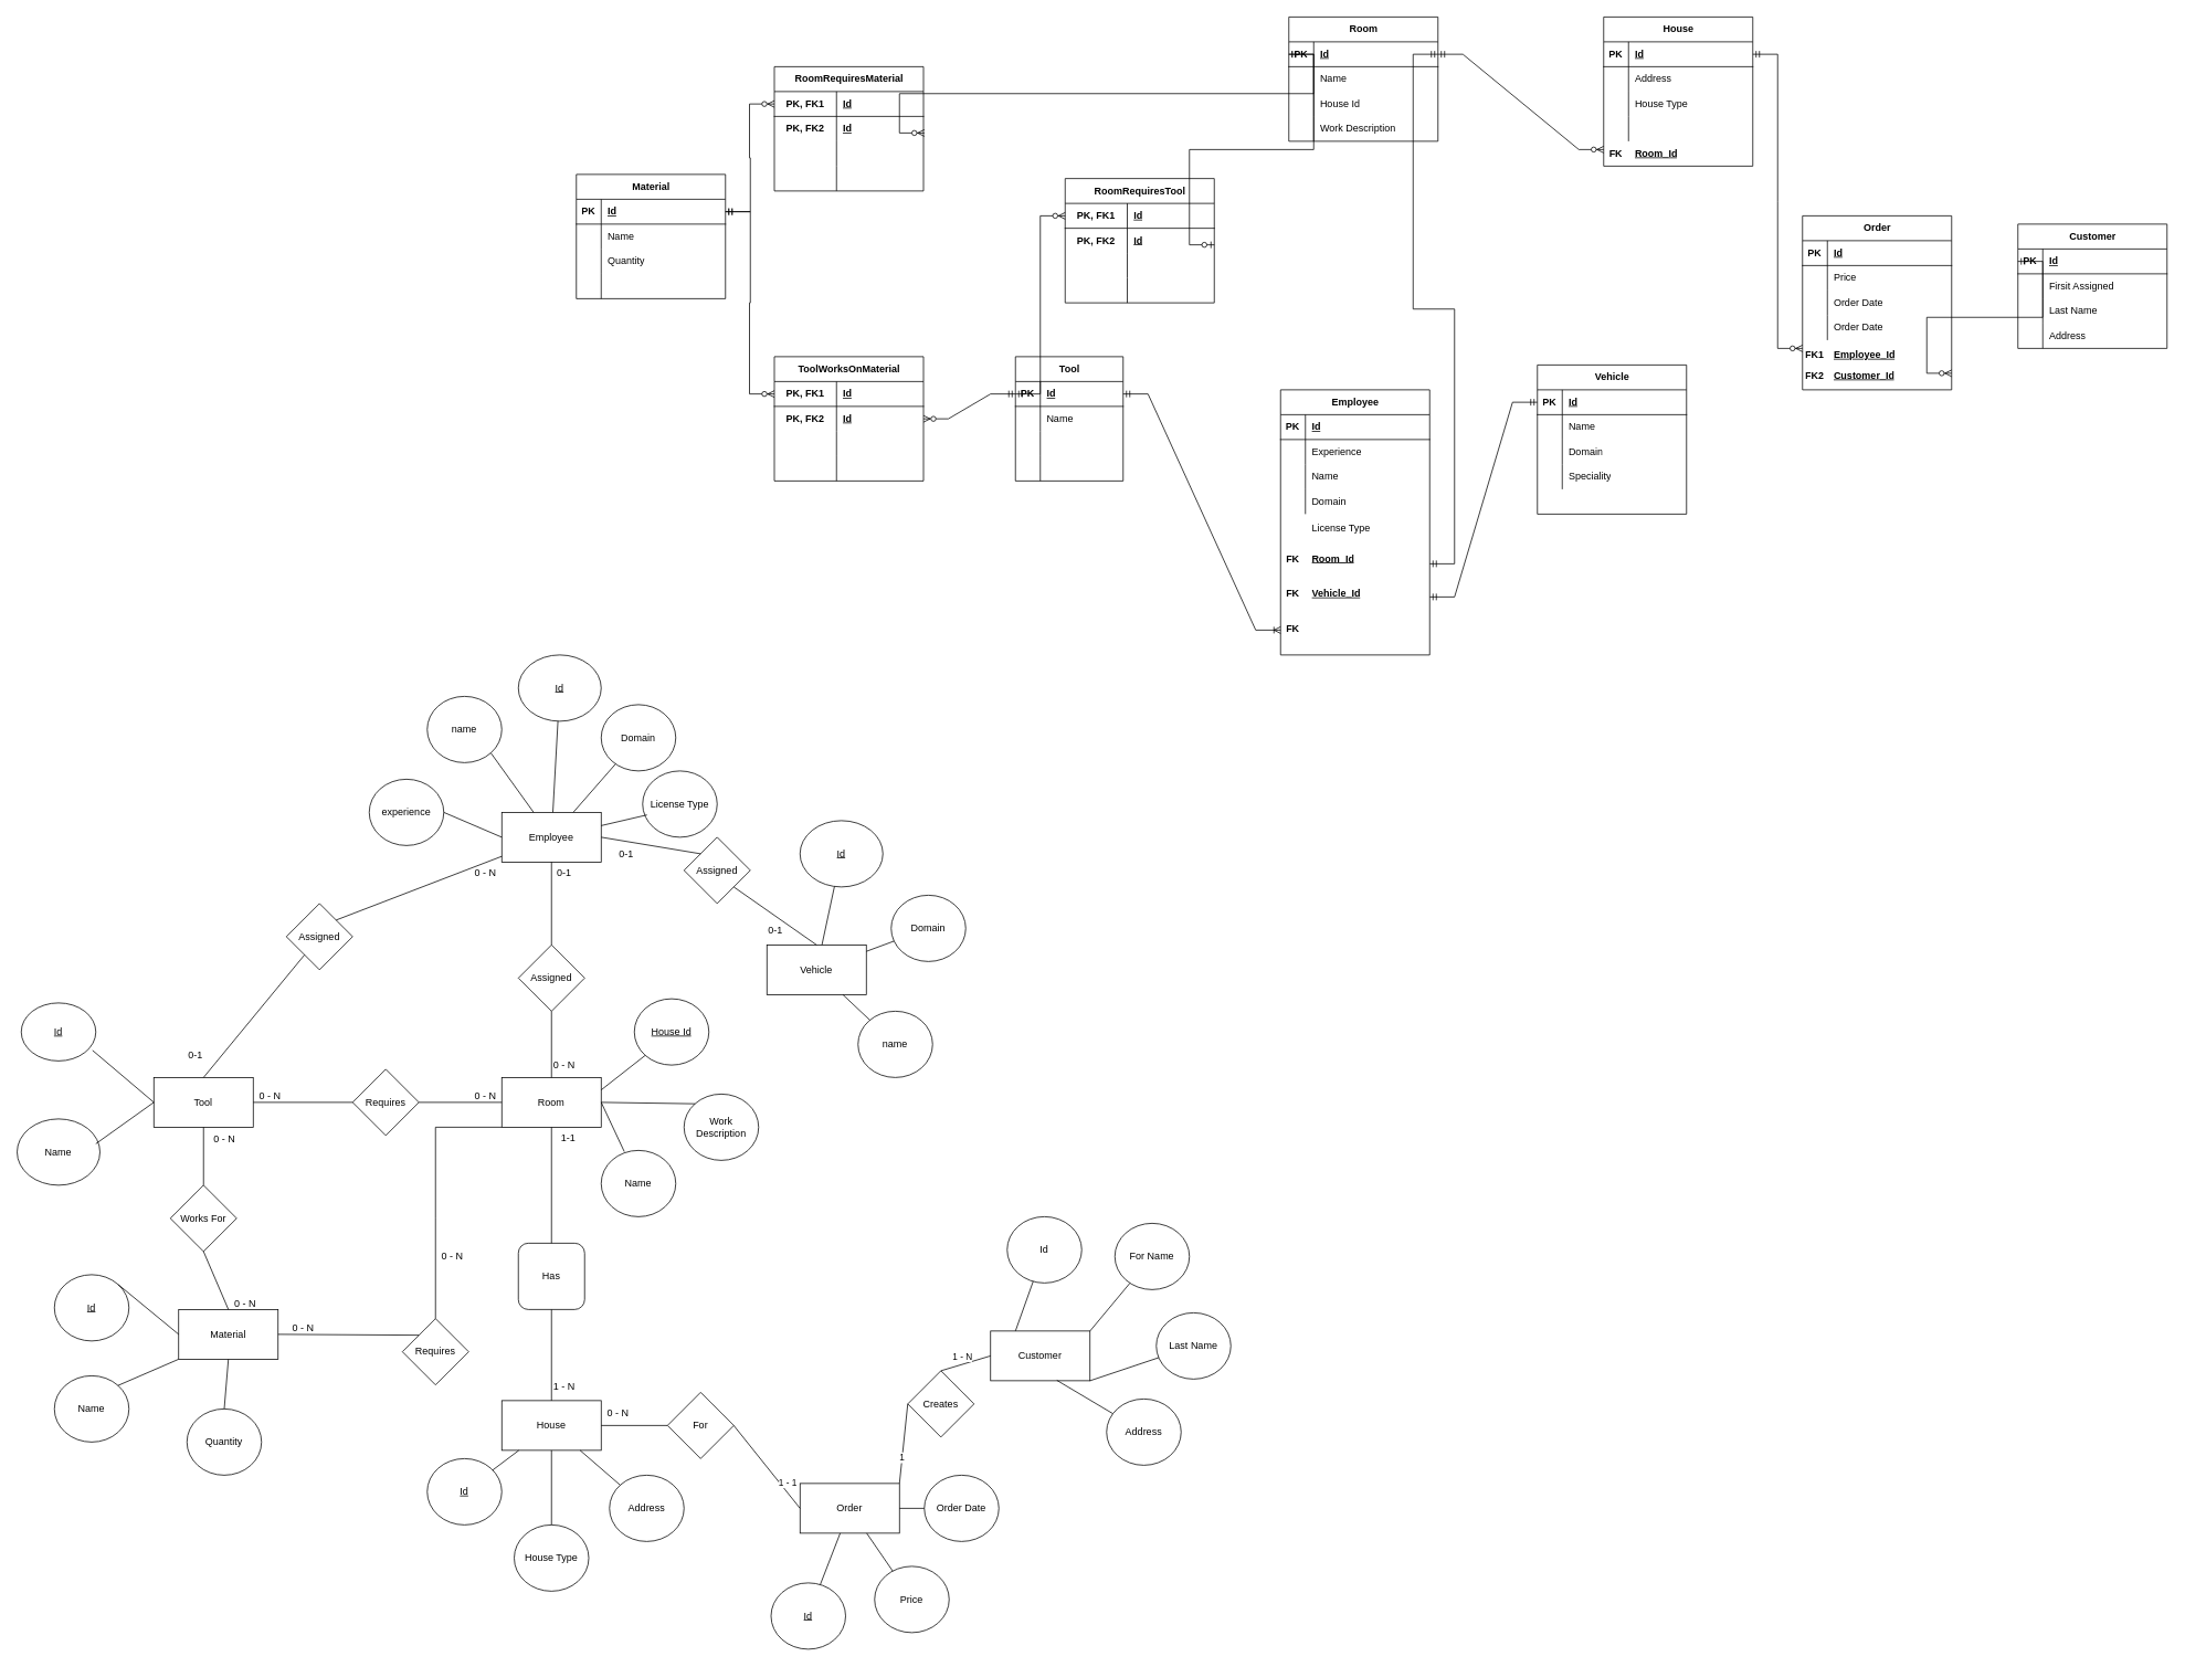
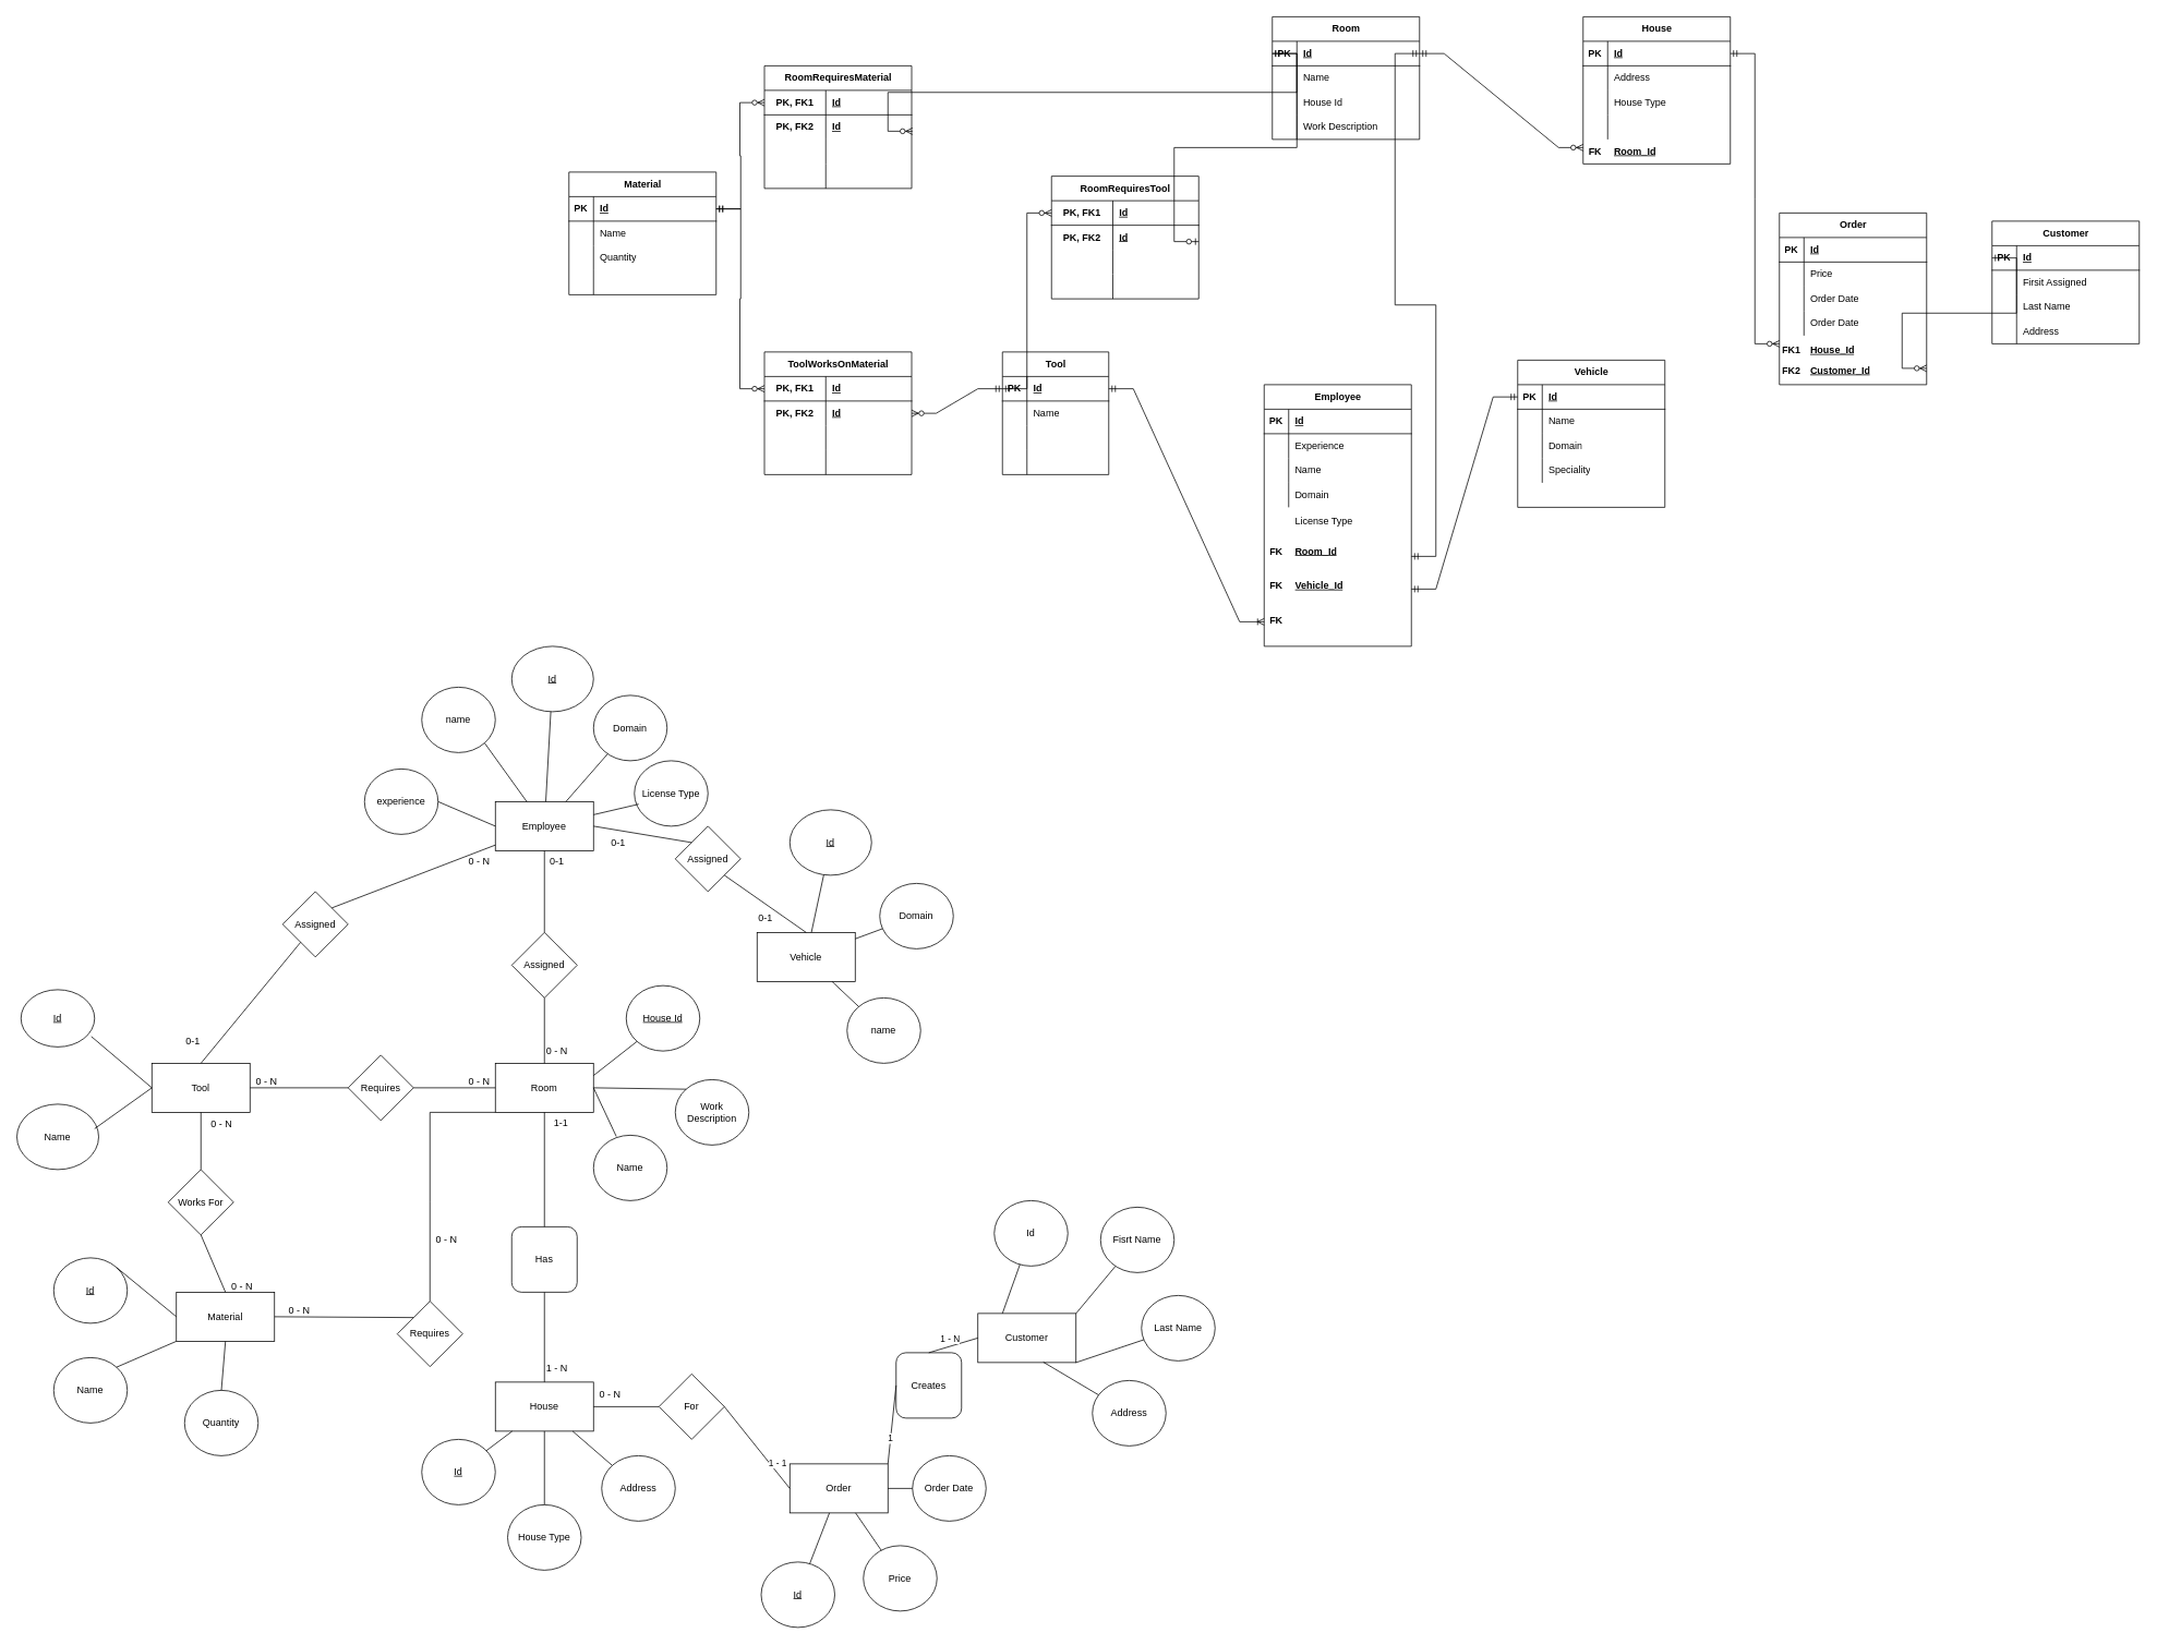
- <mxCell id="288" value="Employee_Id" style="shape=partialRectangle;connectable=0;fillColor=none;top=0;left=0;bottom=0;right=0;align=left;spacingLeft=6;fontStyle=5;overflow=hidden;whiteSpace=wrap;html=1;" vertex="1" parent="286"><mxGeometry x="30" width="150" height="35" as="geometry"><mxRectangle width="150" height="30" as="alternateBounds" /></mxGeometry></mxCell>
+ <mxCell id="288" value="House_Id" style="shape=partialRectangle;connectable=0;fillColor=none;top=0;left=0;bottom=0;right=0;align=left;spacingLeft=6;fontStyle=5;overflow=hidden;whiteSpace=wrap;html=1;" vertex="1" parent="286"><mxGeometry x="30" width="150" height="35" as="geometry"><mxRectangle width="150" height="30" as="alternateBounds" /></mxGeometry></mxCell>
- <mxCell id="146" value="For Name" style="ellipse;whiteSpace=wrap;html=1;" vertex="1" parent="1"><mxGeometry x="1345" y="1476" width="90" height="80" as="geometry" /></mxCell>
+ <mxCell id="146" value="Fisrt Name" style="ellipse;whiteSpace=wrap;html=1;" vertex="1" parent="1"><mxGeometry x="1345" y="1476" width="90" height="80" as="geometry" /></mxCell>
- <mxCell id="150" value="Creates" style="rhombus;whiteSpace=wrap;html=1;" vertex="1" parent="1"><mxGeometry x="1095" y="1654" width="80" height="80" as="geometry" /></mxCell>
+ <mxCell id="150" value="Creates" style="whiteSpace=wrap;html=1;rounded=1;" vertex="1" parent="1"><mxGeometry x="1095" y="1654" width="80" height="80" as="geometry" /></mxCell>
